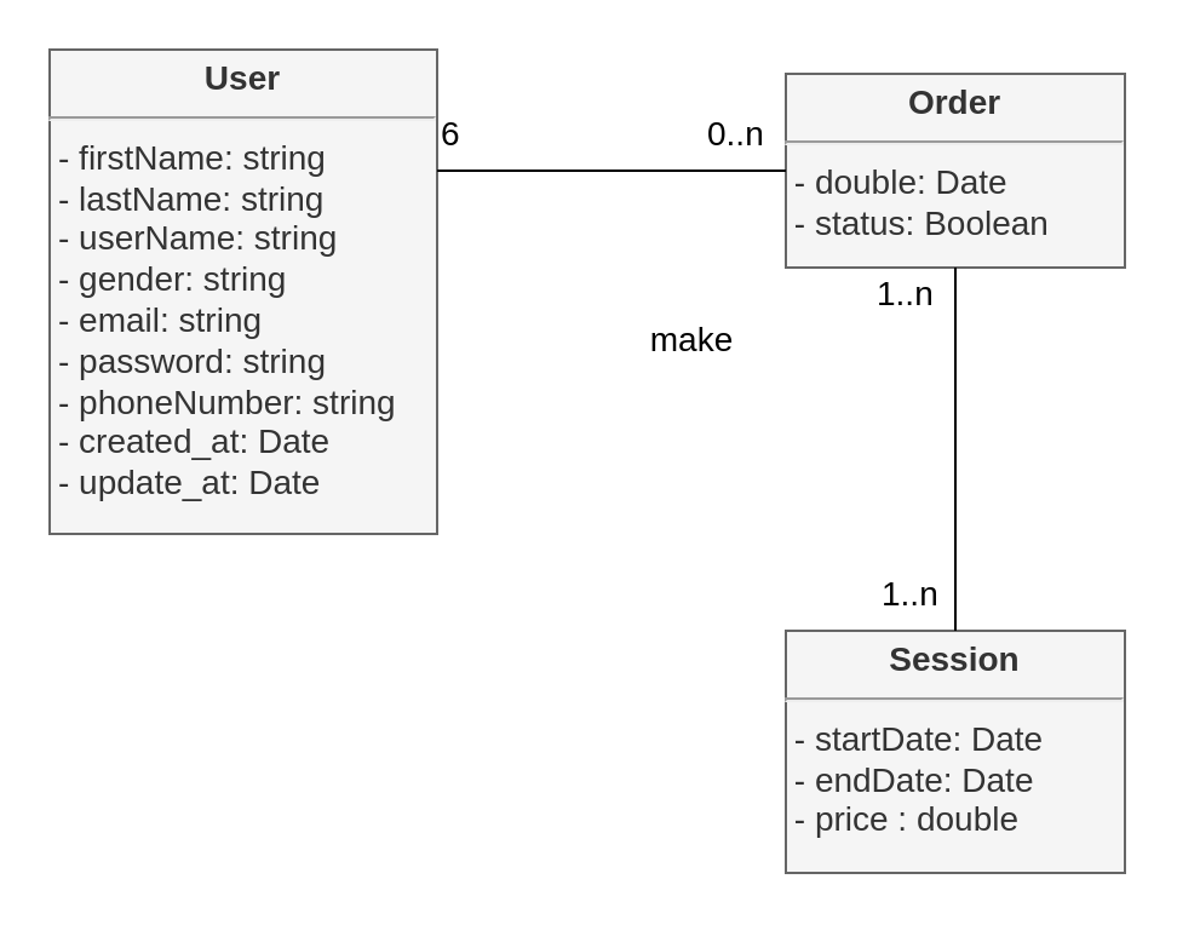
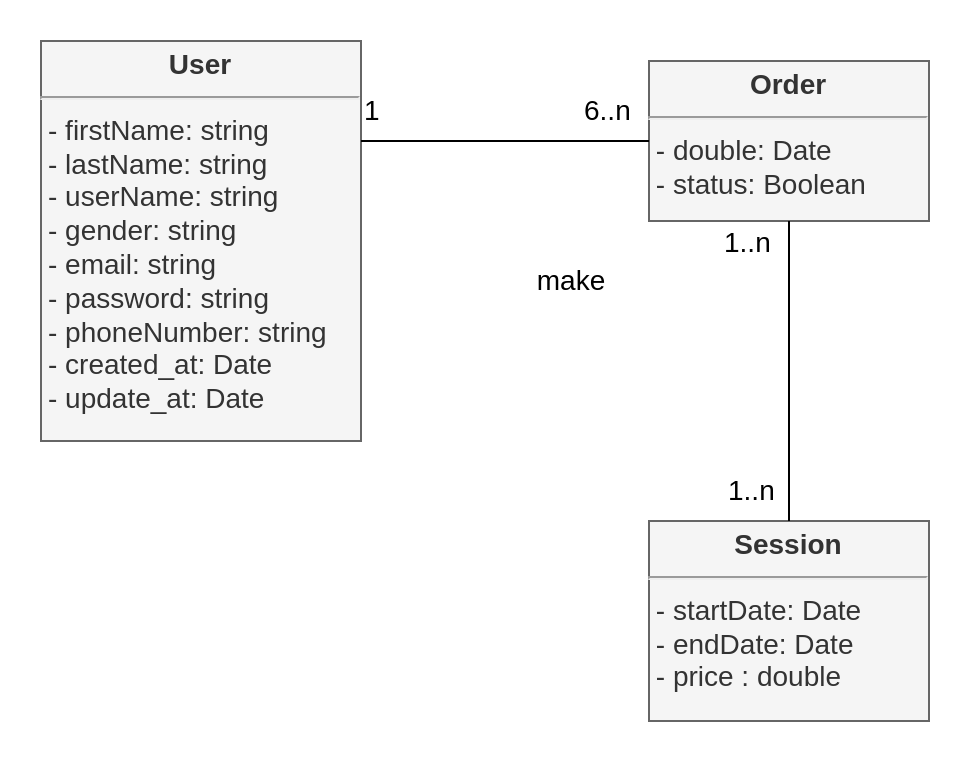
- <mxCell id="7" value="6" style="resizable=0;html=1;align=left;verticalAlign=top;labelBackgroundColor=#ffffff;fontSize=14;" connectable="0" vertex="1" parent="1"><mxGeometry x="180" y="40" as="geometry" /></mxCell>
+ <mxCell id="7" value="1" style="resizable=0;html=1;align=left;verticalAlign=top;labelBackgroundColor=#ffffff;fontSize=14;" connectable="0" vertex="1" parent="1"><mxGeometry x="180" y="40" as="geometry" /></mxCell>
- <mxCell id="6" value="0..n" style="resizable=0;html=1;align=left;verticalAlign=top;labelBackgroundColor=#ffffff;fontSize=14;" connectable="0" vertex="1" parent="1"><mxGeometry x="290" y="40" as="geometry" /></mxCell>
+ <mxCell id="6" value="6..n" style="resizable=0;html=1;align=left;verticalAlign=top;labelBackgroundColor=#ffffff;fontSize=14;" connectable="0" vertex="1" parent="1"><mxGeometry x="290" y="40" as="geometry" /></mxCell>
